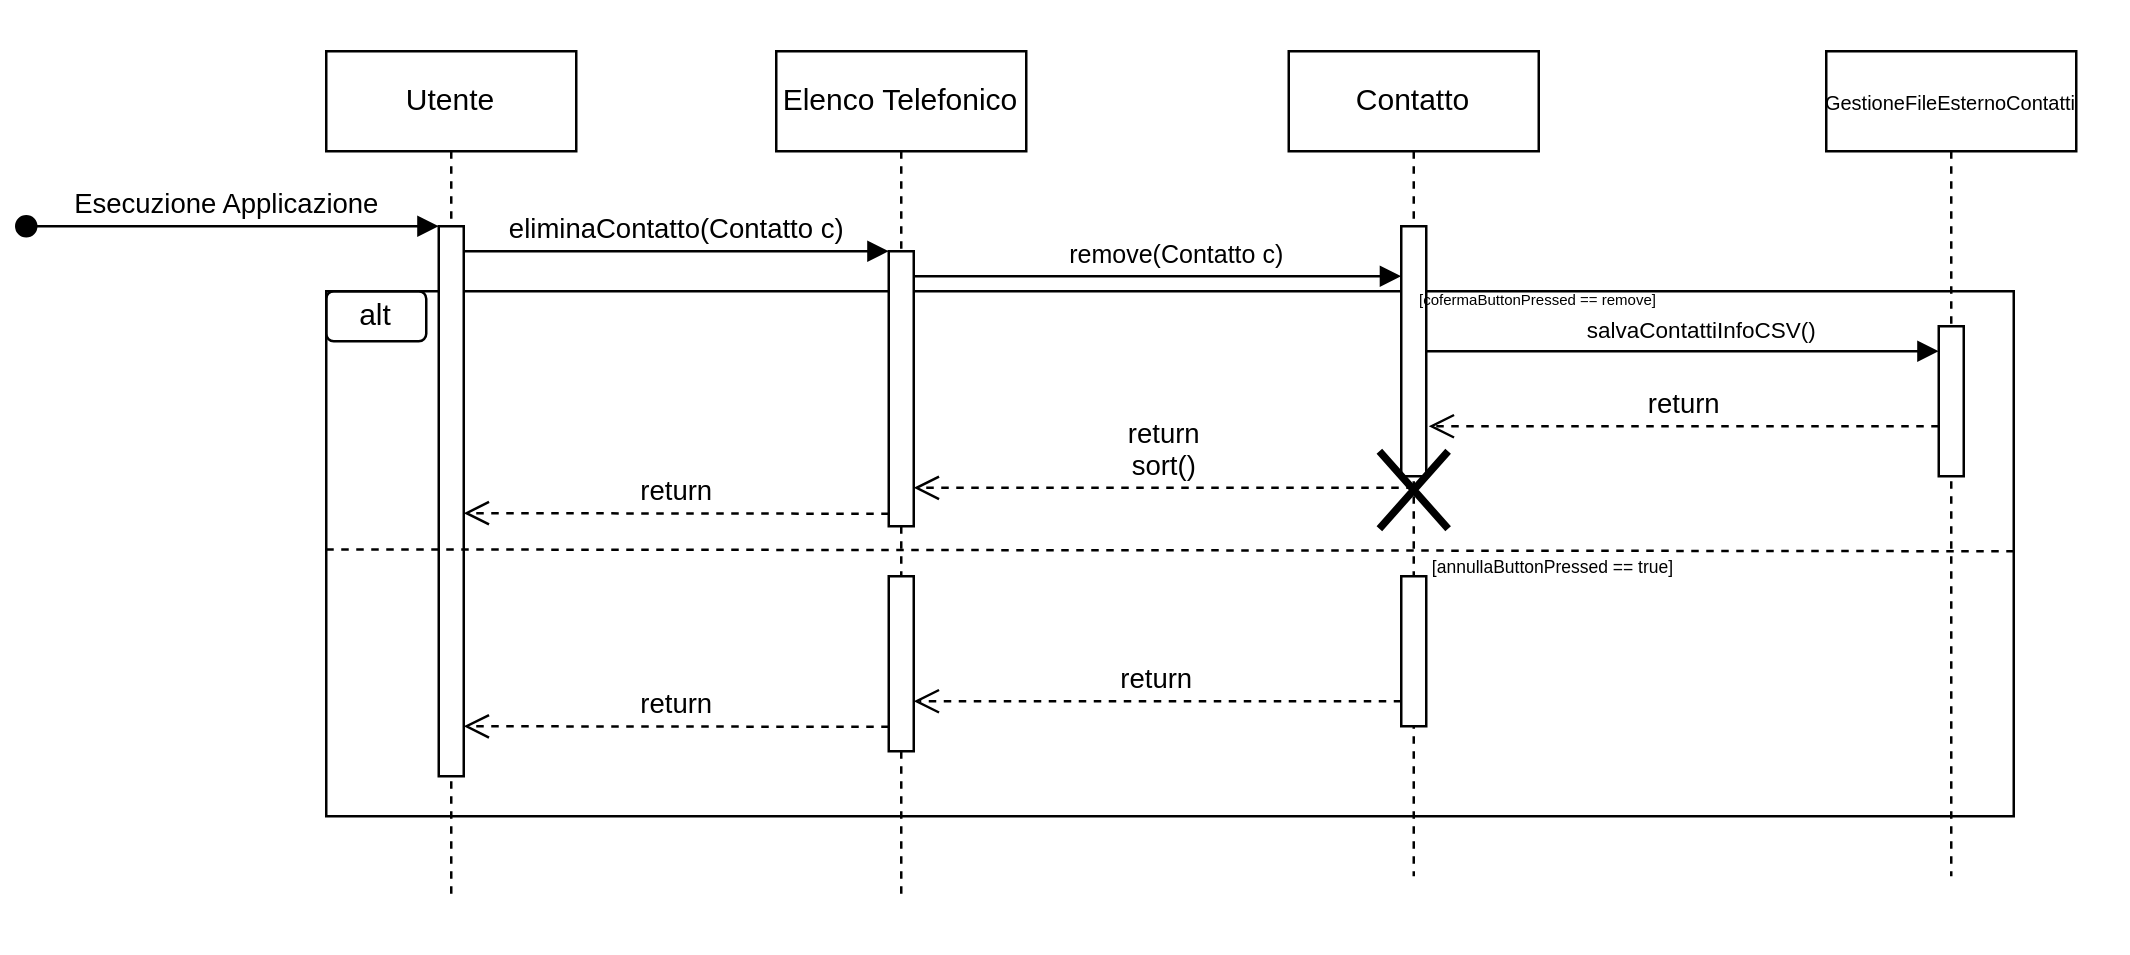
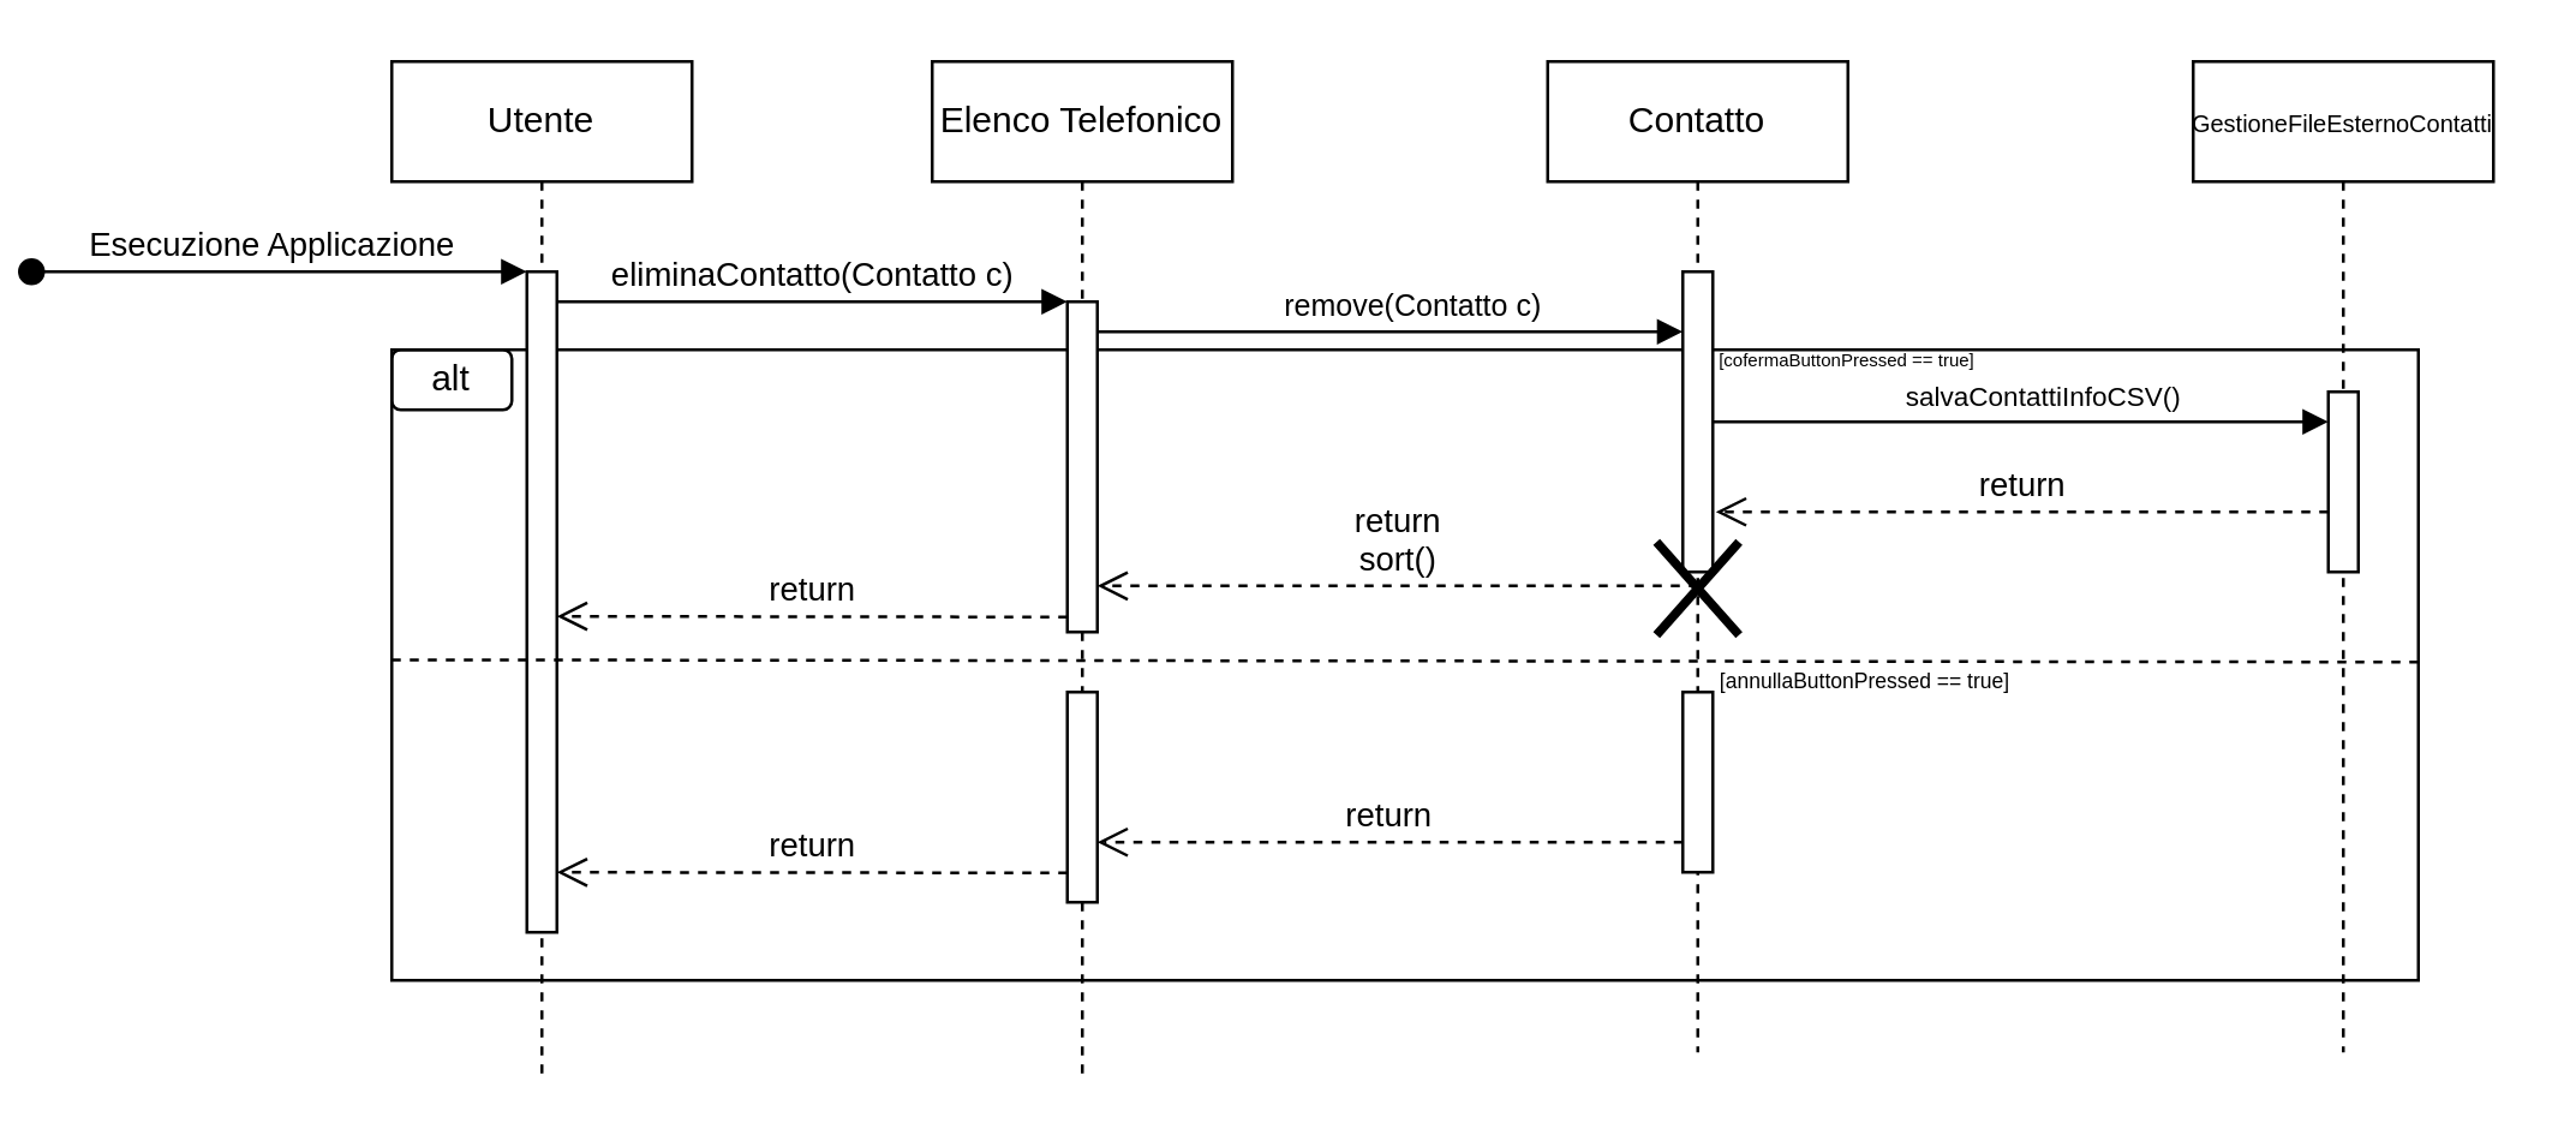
- <mxCell id="15" value="&lt;span style=&quot;font-size: 6px;&quot;&gt;[cofermaButtonPressed == remove]&lt;/span&gt;" style="text;html=1;align=center;verticalAlign=middle;whiteSpace=wrap;rounded=0;" parent="1" vertex="1"><mxGeometry x="440" y="113" width="130" height="10" as="geometry" /></mxCell>
+ <mxCell id="15" value="&lt;span style=&quot;font-size: 6px;&quot;&gt;[cofermaButtonPressed == true]&lt;/span&gt;" style="text;html=1;align=center;verticalAlign=middle;whiteSpace=wrap;rounded=0;" parent="1" vertex="1"><mxGeometry x="440" y="113" width="130" height="10" as="geometry" /></mxCell>
